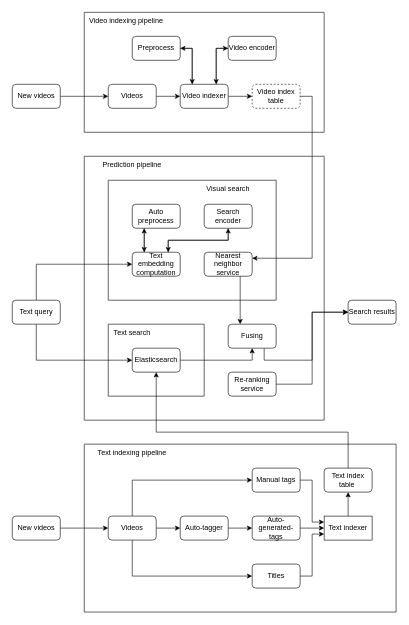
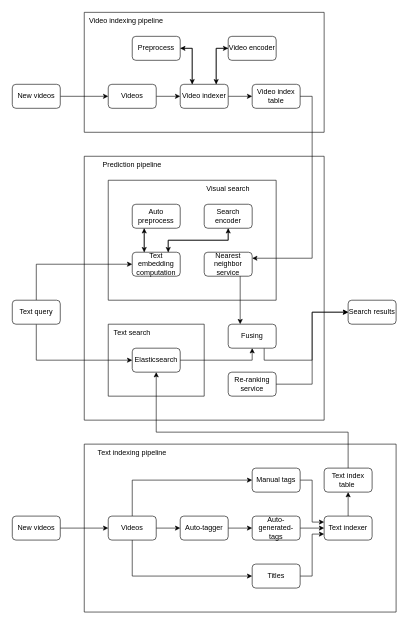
- <mxCell id="31" value="Video index table" style="rounded=1;whiteSpace=wrap;html=1;dashed=1;" parent="24" vertex="1"><mxGeometry x="280" y="120" width="80" height="40" as="geometry" /></mxCell>
+ <mxCell id="31" value="Video index table" style="rounded=1;whiteSpace=wrap;html=1;" parent="24" vertex="1"><mxGeometry x="280" y="120" width="80" height="40" as="geometry" /></mxCell>
- <mxCell id="49" value="Text indexer" style="whiteSpace=wrap;html=1;rounded=0;" parent="41" vertex="1"><mxGeometry x="400" y="120" width="80" height="40" as="geometry" /></mxCell>
+ <mxCell id="49" value="Text indexer" style="rounded=1;whiteSpace=wrap;html=1;" parent="41" vertex="1"><mxGeometry x="400" y="120" width="80" height="40" as="geometry" /></mxCell>
